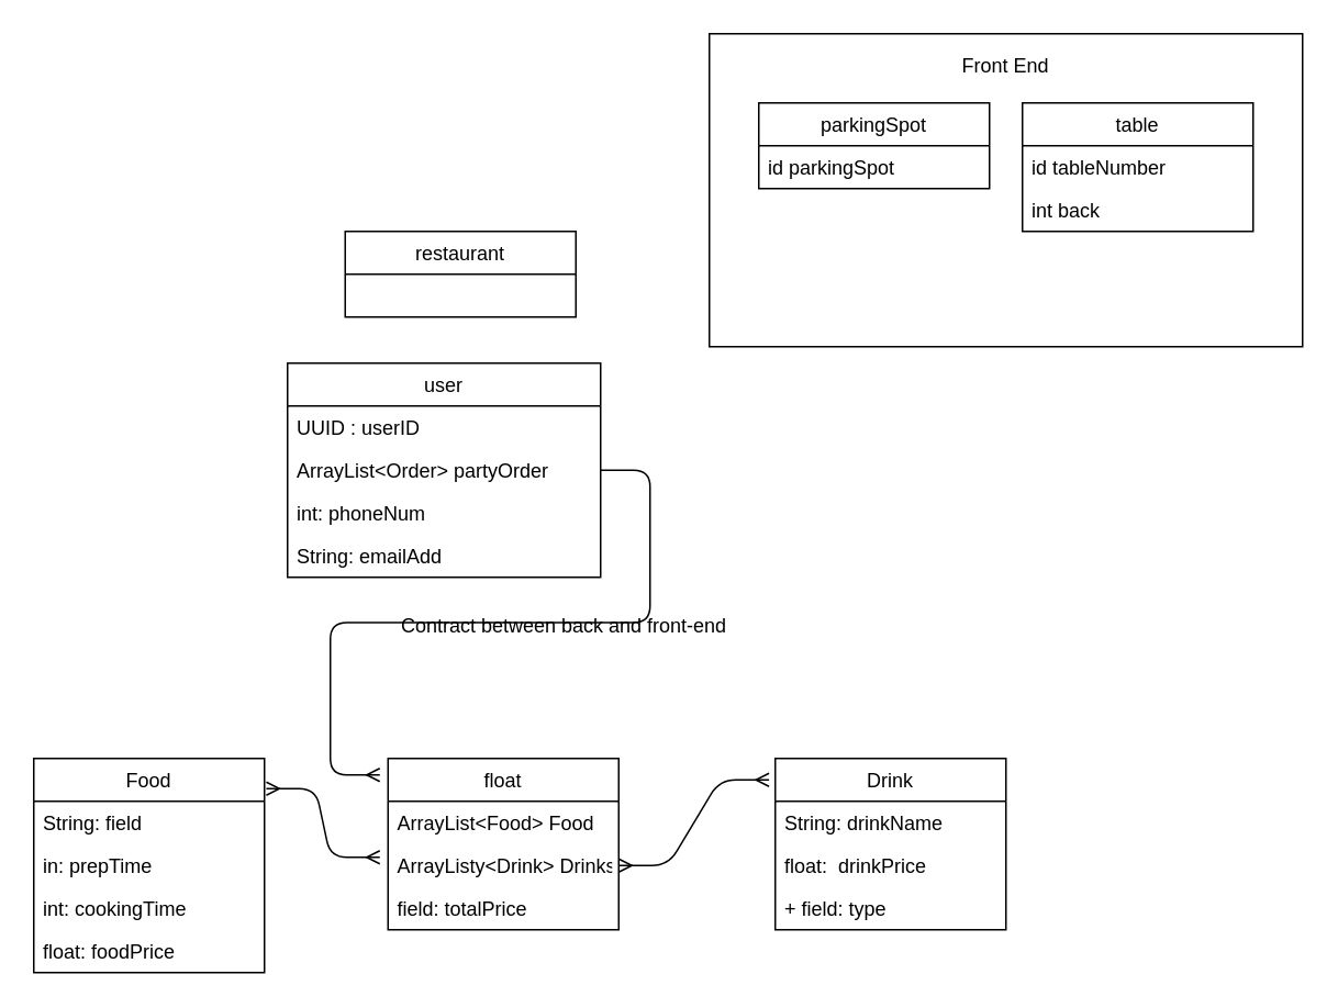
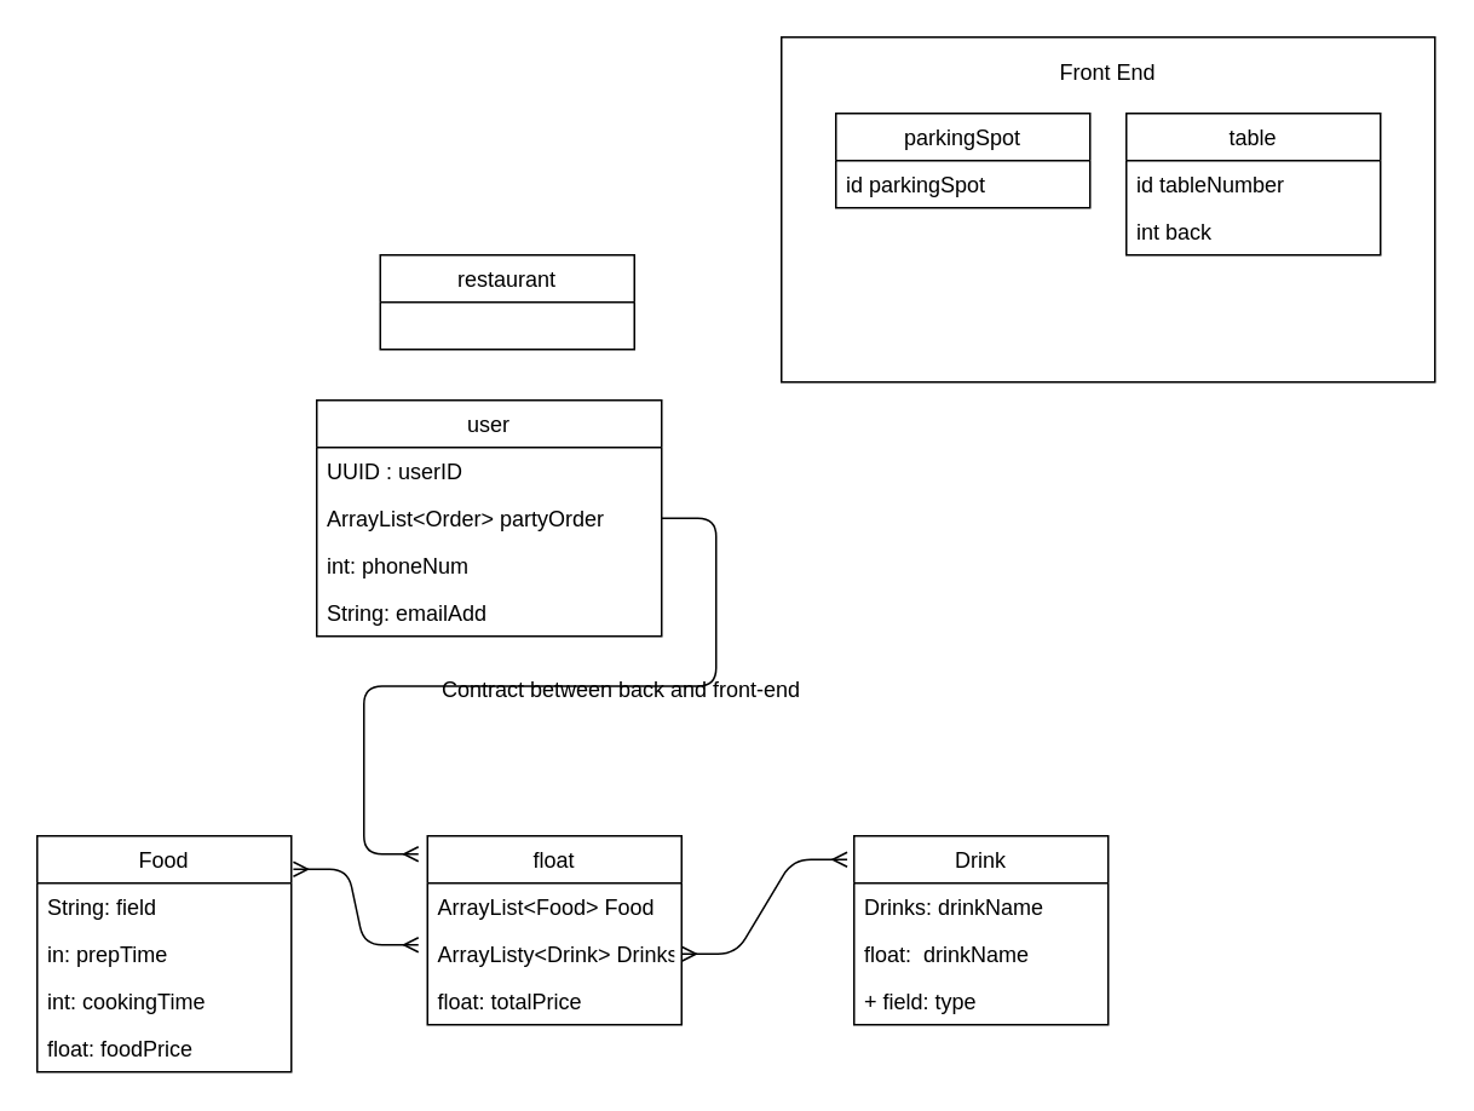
- <mxCell id="24" value="String: drinkName" style="text;strokeColor=none;fillColor=none;align=left;verticalAlign=top;spacingLeft=4;spacingRight=4;overflow=hidden;rotatable=0;points=[[0,0.5],[1,0.5]];portConstraint=eastwest;" vertex="1" parent="23"><mxGeometry y="26" width="140" height="26" as="geometry" /></mxCell>
+ <mxCell id="24" value="Drinks: drinkName" style="text;strokeColor=none;fillColor=none;align=left;verticalAlign=top;spacingLeft=4;spacingRight=4;overflow=hidden;rotatable=0;points=[[0,0.5],[1,0.5]];portConstraint=eastwest;" vertex="1" parent="23"><mxGeometry y="26" width="140" height="26" as="geometry" /></mxCell>
- <mxCell id="25" value="float:  drinkPrice" style="text;strokeColor=none;fillColor=none;align=left;verticalAlign=top;spacingLeft=4;spacingRight=4;overflow=hidden;rotatable=0;points=[[0,0.5],[1,0.5]];portConstraint=eastwest;" vertex="1" parent="23"><mxGeometry y="52" width="140" height="26" as="geometry" /></mxCell>
+ <mxCell id="25" value="float:  drinkName" style="text;strokeColor=none;fillColor=none;align=left;verticalAlign=top;spacingLeft=4;spacingRight=4;overflow=hidden;rotatable=0;points=[[0,0.5],[1,0.5]];portConstraint=eastwest;" vertex="1" parent="23"><mxGeometry y="52" width="140" height="26" as="geometry" /></mxCell>
- <mxCell id="6" value="field: totalPrice" style="text;strokeColor=none;fillColor=none;align=left;verticalAlign=top;spacingLeft=4;spacingRight=4;overflow=hidden;rotatable=0;points=[[0,0.5],[1,0.5]];portConstraint=eastwest;" vertex="1" parent="3"><mxGeometry y="78" width="140" height="26" as="geometry" /></mxCell>
+ <mxCell id="6" value="float: totalPrice" style="text;strokeColor=none;fillColor=none;align=left;verticalAlign=top;spacingLeft=4;spacingRight=4;overflow=hidden;rotatable=0;points=[[0,0.5],[1,0.5]];portConstraint=eastwest;" vertex="1" parent="3"><mxGeometry y="78" width="140" height="26" as="geometry" /></mxCell>
